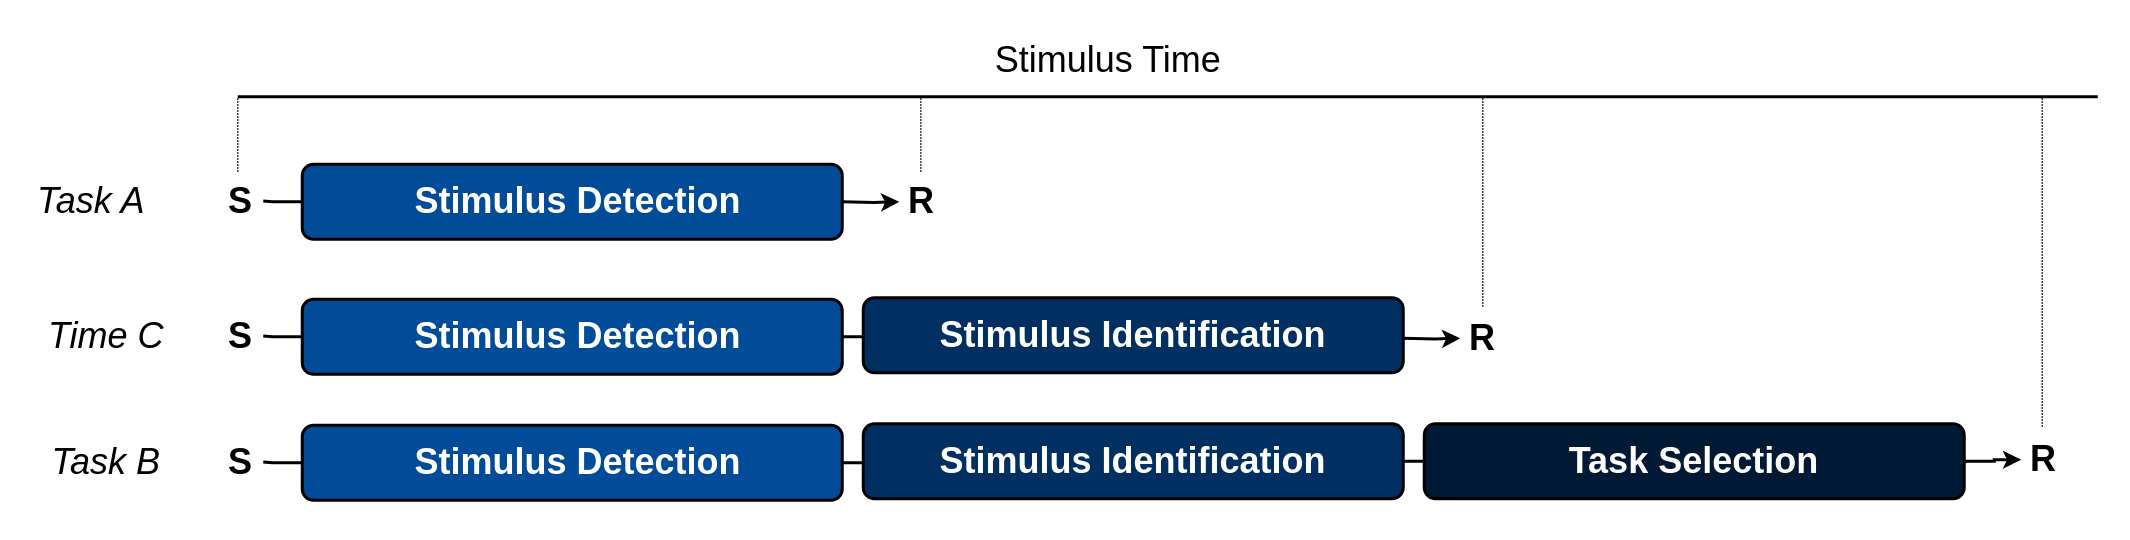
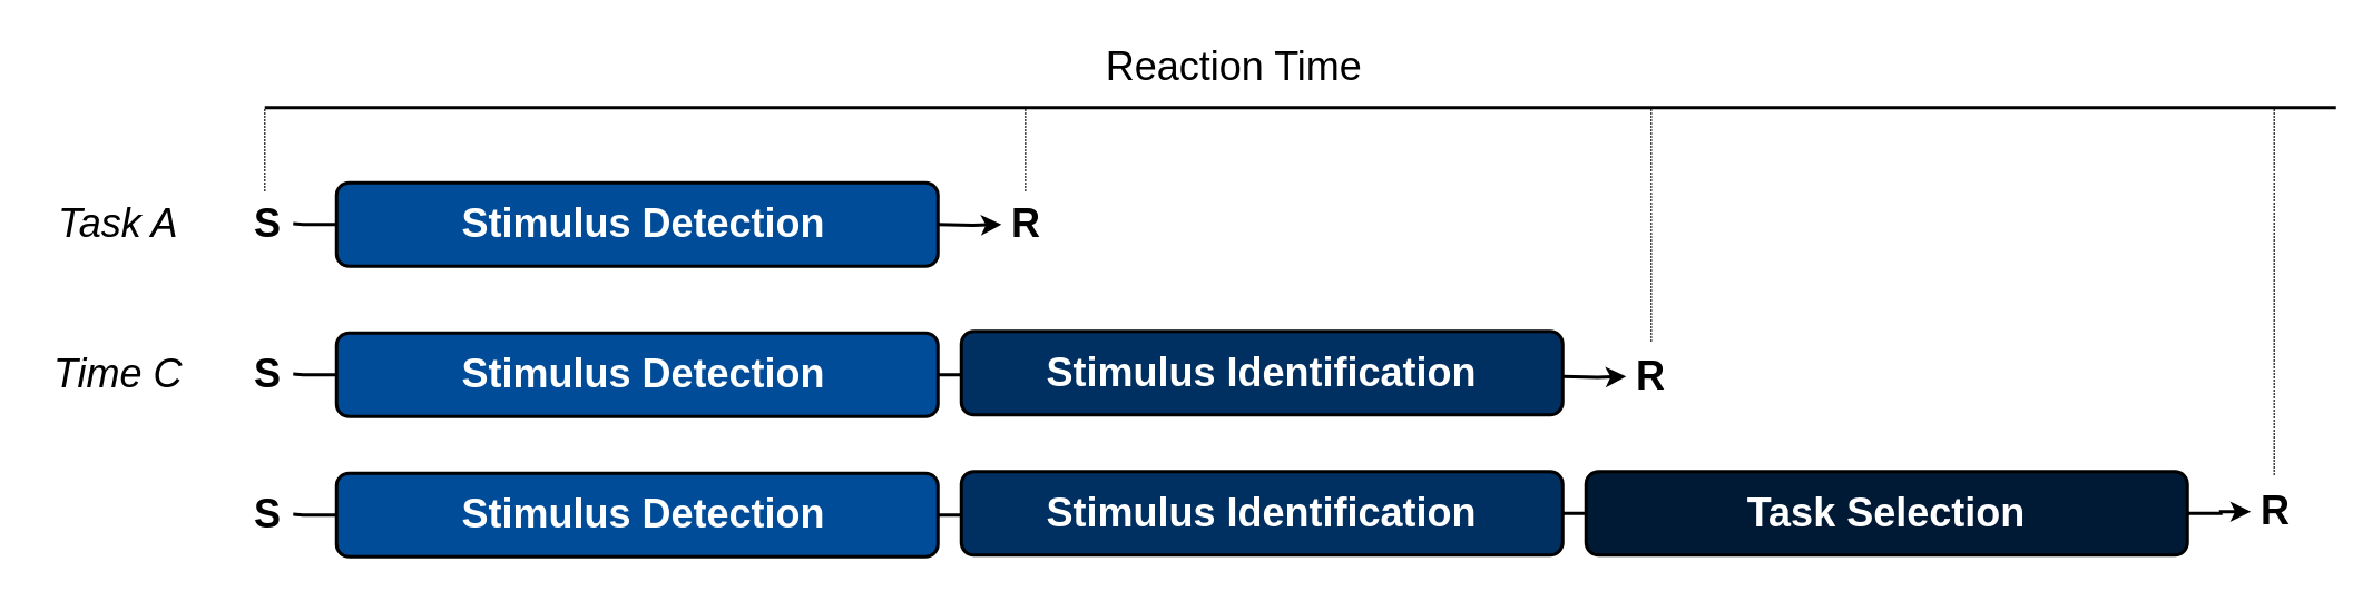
- <mxCell id="11" value="&lt;font style=&quot;font-size: 24px;&quot;&gt;Stimulus Time&lt;/font&gt;" style="text;html=1;resizable=0;autosize=1;align=center;verticalAlign=middle;points=[];fillColor=none;strokeColor=none;rounded=0;" parent="1" vertex="1"><mxGeometry x="648" y="20" width="180" height="40" as="geometry" /></mxCell>
+ <mxCell id="11" value="&lt;font style=&quot;font-size: 24px;&quot;&gt;Reaction Time&lt;/font&gt;" style="text;html=1;resizable=0;autosize=1;align=center;verticalAlign=middle;points=[];fillColor=none;strokeColor=none;rounded=0;" parent="1" vertex="1"><mxGeometry x="648" y="20" width="180" height="40" as="geometry" /></mxCell>
- <mxCell id="12" value="&lt;i style=&quot;&quot;&gt;Task A&lt;/i&gt;" style="text;html=1;resizable=0;autosize=1;align=center;verticalAlign=middle;points=[];fillColor=none;strokeColor=none;rounded=0;fontSize=24;" parent="1" vertex="1"><mxGeometry x="10" y="114" width="100" height="40" as="geometry" /></mxCell>
+ <mxCell id="12" value="&lt;i style=&quot;&quot;&gt;Task A&lt;/i&gt;" style="text;html=1;resizable=0;autosize=1;align=center;verticalAlign=middle;points=[];fillColor=none;strokeColor=none;rounded=0;fontSize=24;" parent="1" vertex="1"><mxGeometry x="20" y="114" width="100" height="40" as="geometry" /></mxCell>
- <mxCell id="32" value="&lt;i style=&quot;&quot;&gt;Task B&lt;br&gt;&lt;/i&gt;" style="text;html=1;resizable=0;autosize=1;align=center;verticalAlign=middle;points=[];fillColor=none;strokeColor=none;rounded=0;fontSize=24;" parent="1" vertex="1"><mxGeometry x="20" y="288" width="100" height="40" as="geometry" /></mxCell>
